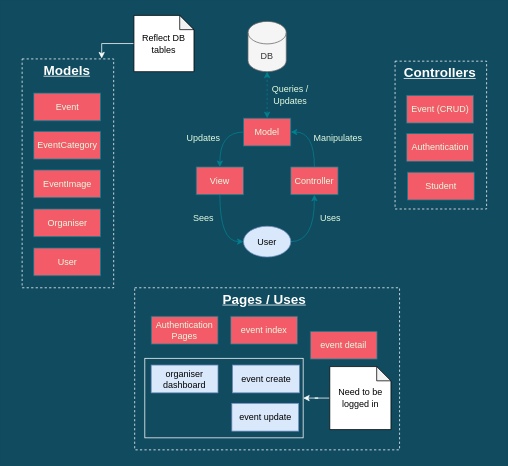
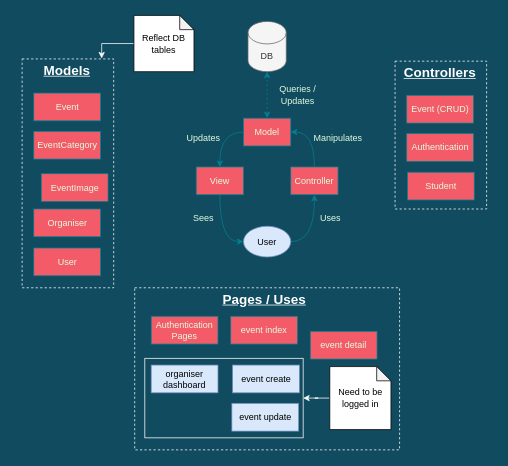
- <mxCell id="18" value="Queries / Updates" style="text;html=1;strokeColor=none;fillColor=none;align=center;verticalAlign=middle;whiteSpace=wrap;rounded=0;sketch=0;fontColor=#E4FDE1;" parent="1" vertex="1"><mxGeometry x="339" y="116" width="95" height="20" as="geometry" /></mxCell>
+ <mxCell id="18" value="Queries / Updates" style="text;html=1;strokeColor=none;fillColor=none;align=center;verticalAlign=middle;whiteSpace=wrap;rounded=0;sketch=0;fontColor=#E4FDE1;" parent="1" vertex="1"><mxGeometry x="349" y="116" width="95" height="20" as="geometry" /></mxCell>
- <mxCell id="37" value="EventImage" style="rounded=0;whiteSpace=wrap;html=1;fillColor=#F45B69;strokeColor=#028090;fontColor=#E4FDE1;" parent="1" vertex="1"><mxGeometry x="44.5" y="226" width="89" height="37" as="geometry" /></mxCell>
+ <mxCell id="37" value="EventImage" style="rounded=0;whiteSpace=wrap;html=1;fillColor=#F45B69;strokeColor=#028090;fontColor=#E4FDE1;" parent="1" vertex="1"><mxGeometry x="54.5" y="231" width="89" height="37" as="geometry" /></mxCell>
